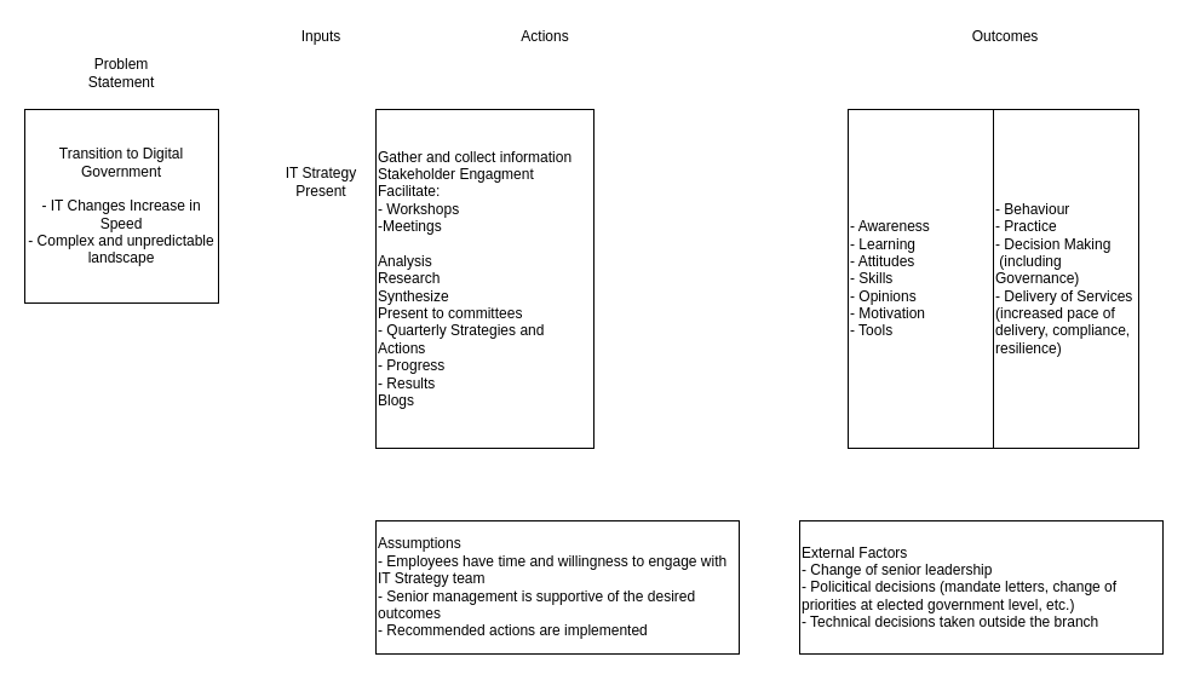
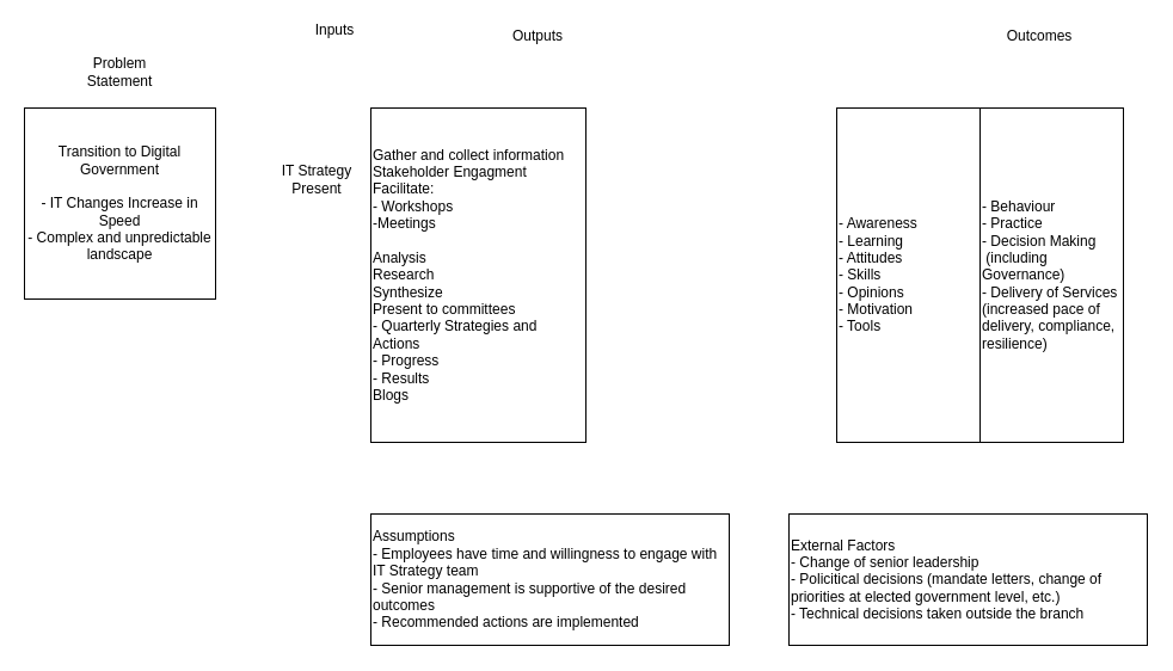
- <mxCell id="4" value="Inputs" style="text;html=1;strokeColor=none;fillColor=none;align=center;verticalAlign=middle;whiteSpace=wrap;rounded=0;" vertex="1" parent="1"><mxGeometry x="245" y="20" width="40" height="20" as="geometry" /></mxCell>
+ <mxCell id="4" value="Inputs" style="text;html=1;strokeColor=none;fillColor=none;align=center;verticalAlign=middle;whiteSpace=wrap;rounded=0;" vertex="1" parent="1"><mxGeometry x="260" y="15" width="40" height="20" as="geometry" /></mxCell>
- <mxCell id="6" value="Actions" style="text;html=1;strokeColor=none;fillColor=none;align=center;verticalAlign=middle;whiteSpace=wrap;rounded=0;" vertex="1" parent="1"><mxGeometry x="430" y="20" width="40" height="20" as="geometry" /></mxCell>
+ <mxCell id="6" value="Outputs" style="text;html=1;strokeColor=none;fillColor=none;align=center;verticalAlign=middle;whiteSpace=wrap;rounded=0;" vertex="1" parent="1"><mxGeometry x="430" y="20" width="40" height="20" as="geometry" /></mxCell>
- <mxCell id="9" value="Outcomes" style="text;html=1;strokeColor=none;fillColor=none;align=center;verticalAlign=middle;whiteSpace=wrap;rounded=0;" vertex="1" parent="1"><mxGeometry x="810" y="20" width="40" height="20" as="geometry" /></mxCell>
+ <mxCell id="9" value="Outcomes" style="text;html=1;strokeColor=none;fillColor=none;align=center;verticalAlign=middle;whiteSpace=wrap;rounded=0;" vertex="1" parent="1"><mxGeometry x="850" y="20" width="40" height="20" as="geometry" /></mxCell>
